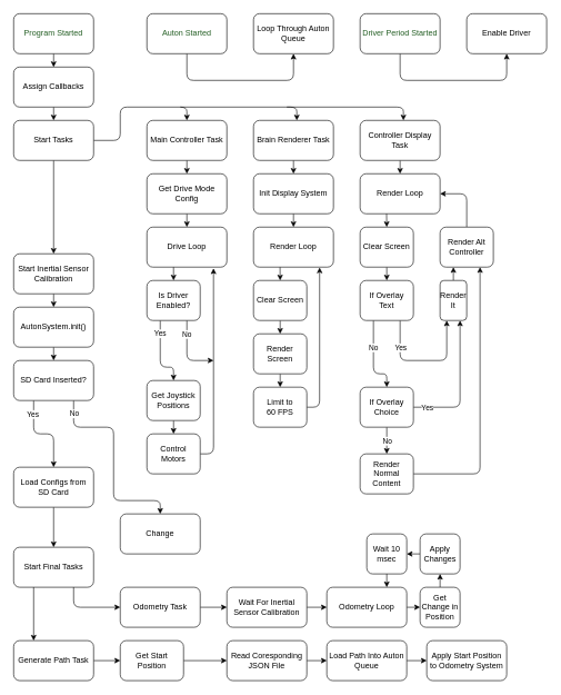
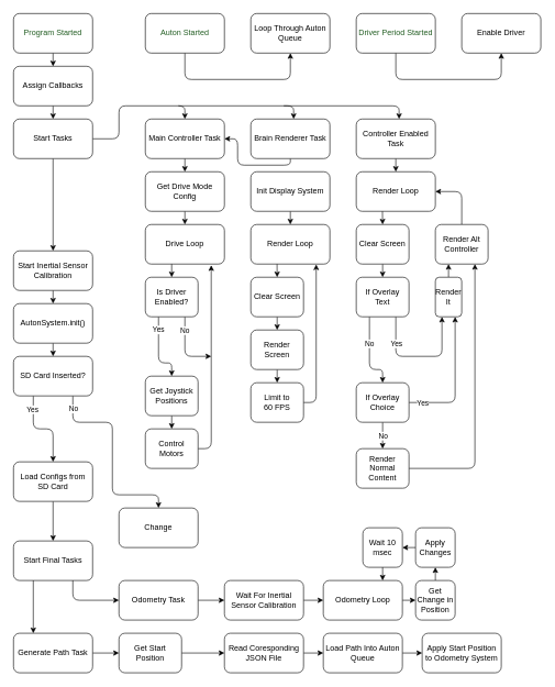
- <mxCell id="20" value="Controller Display Task" style="rounded=1;whiteSpace=wrap;html=1;" vertex="1" parent="1"><mxGeometry x="540" y="180" width="120" height="60" as="geometry" /></mxCell>
+ <mxCell id="20" value="Controller Enabled Task" style="rounded=1;whiteSpace=wrap;html=1;" vertex="1" parent="1"><mxGeometry x="540" y="180" width="120" height="60" as="geometry" /></mxCell>
- <mxCell id="17" style="edgeStyle=orthogonalEdgeStyle;html=1;exitX=0.5;exitY=1;exitDx=0;exitDy=0;entryX=0.5;entryY=0;entryDx=0;entryDy=0;rounded=1;" edge="1" parent="1" source="18" target="38"><mxGeometry relative="1" as="geometry" /></mxCell>
+ <mxCell id="17" style="edgeStyle=orthogonalEdgeStyle;html=1;exitX=0.5;exitY=1;exitDx=0;exitDy=0;rounded=1;" edge="1" parent="1" source="18" target="16"><mxGeometry relative="1" as="geometry" /></mxCell>
